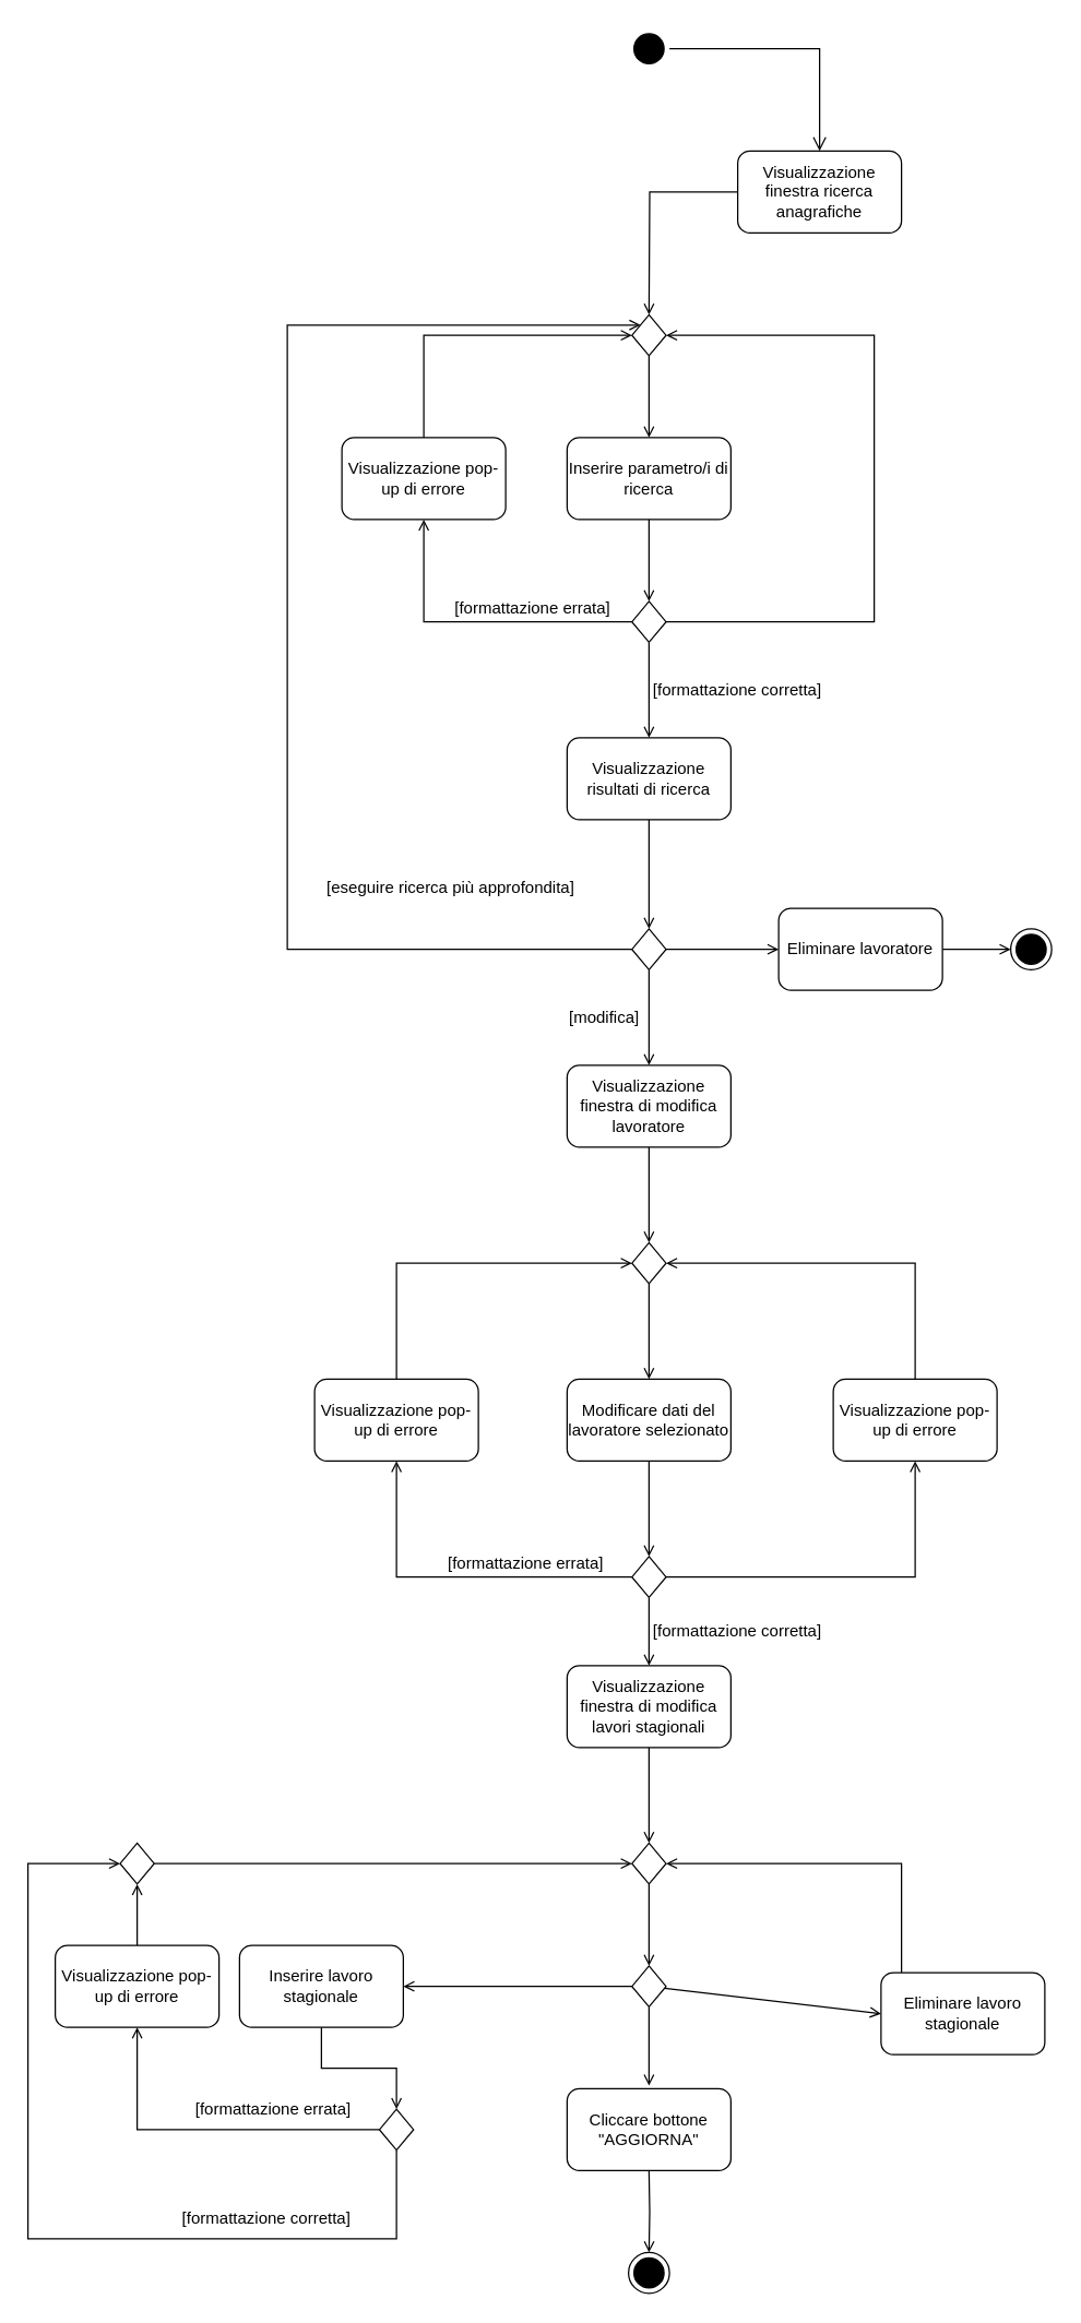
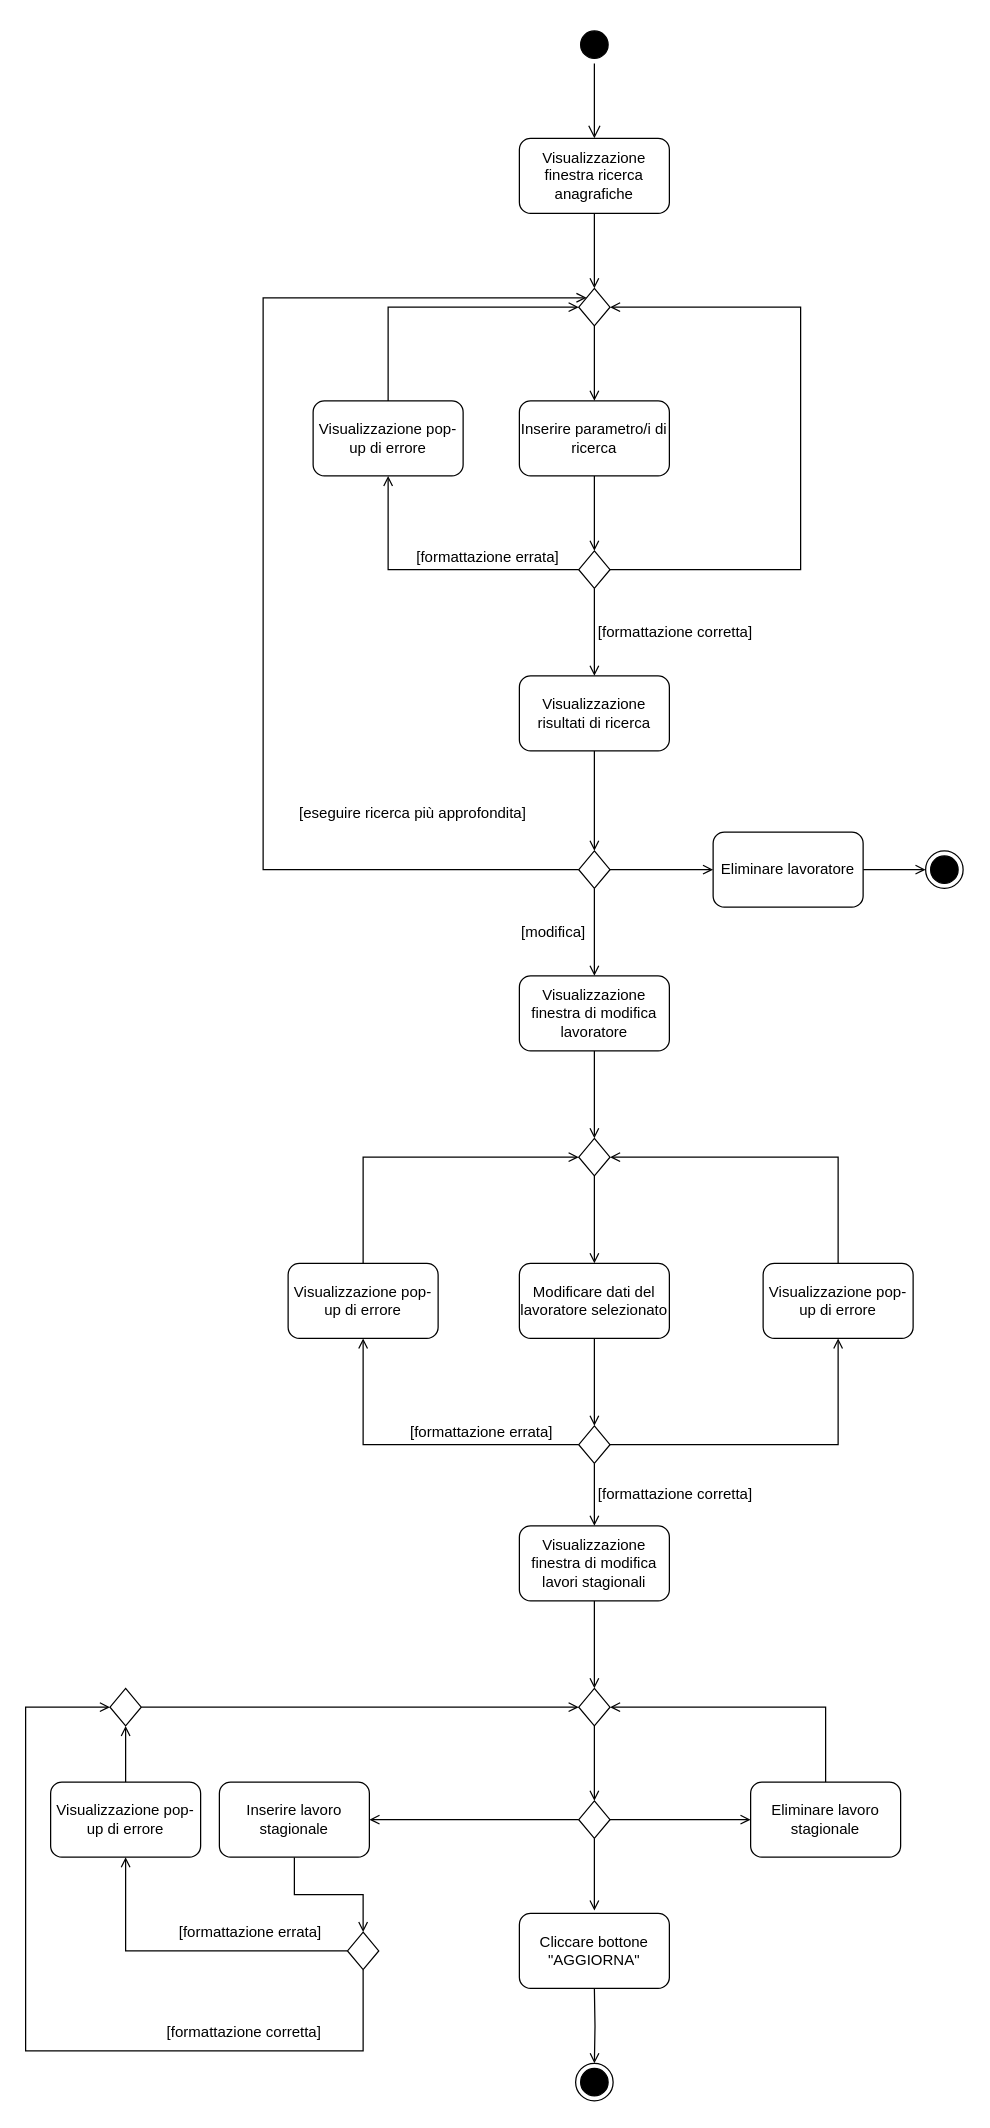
- <mxCell id="5" value="Visualizzazione finestra ricerca anagrafiche" style="rounded=1;whiteSpace=wrap;html=1;strokeColor=default;" parent="1" vertex="1"><mxGeometry x="540" y="110" width="120" height="60" as="geometry" /></mxCell>
+ <mxCell id="5" value="Visualizzazione finestra ricerca anagrafiche" style="rounded=1;whiteSpace=wrap;html=1;strokeColor=default;" parent="1" vertex="1"><mxGeometry x="415" y="110" width="120" height="60" as="geometry" /></mxCell>
- <mxCell id="60" value="Eliminare lavoro stagionale" style="rounded=1;whiteSpace=wrap;html=1;strokeColor=#000000;" vertex="1" parent="1"><mxGeometry x="645" y="1445" width="120" height="60" as="geometry" /></mxCell>
+ <mxCell id="60" value="Eliminare lavoro stagionale" style="rounded=1;whiteSpace=wrap;html=1;strokeColor=#000000;" vertex="1" parent="1"><mxGeometry x="600" y="1425" width="120" height="60" as="geometry" /></mxCell>
